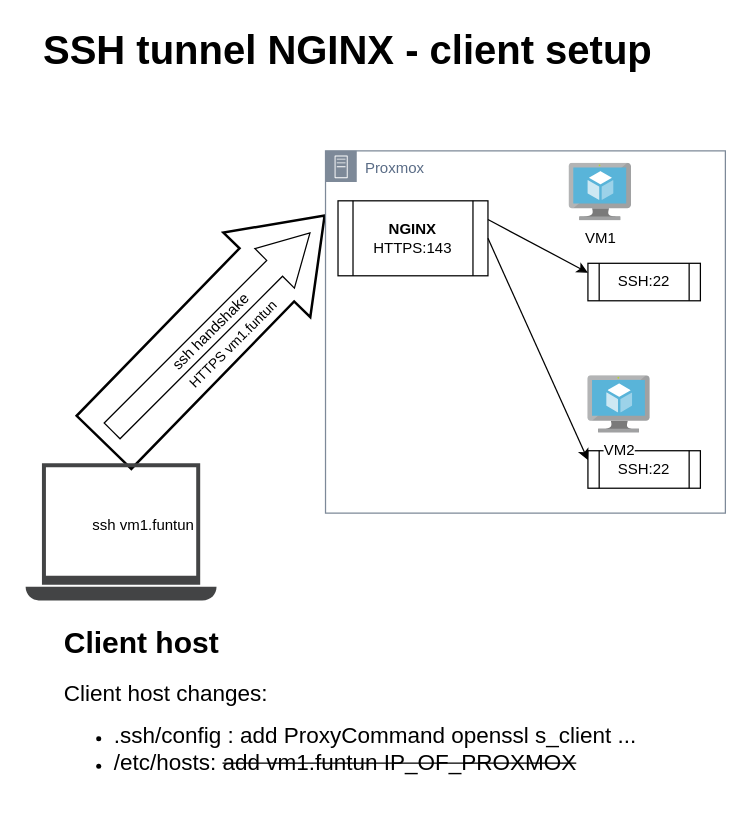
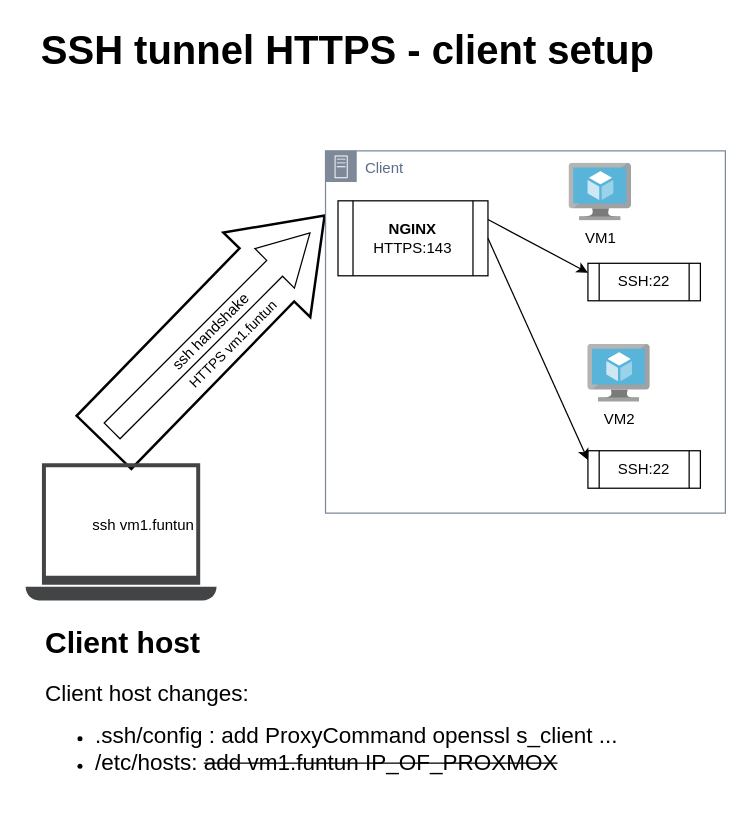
- <mxCell id="16" value="SSH tunnel NGINX - client setup" style="text;html=1;align=center;verticalAlign=middle;whiteSpace=wrap;rounded=0;fontSize=32;fontStyle=1" parent="1" vertex="1"><mxGeometry x="30" y="20" width="496" height="40" as="geometry" /></mxCell>
+ <mxCell id="16" value="SSH tunnel HTTPS - client setup" style="text;html=1;align=center;verticalAlign=middle;whiteSpace=wrap;rounded=0;fontSize=32;fontStyle=1" parent="1" vertex="1"><mxGeometry x="30" y="20" width="496" height="40" as="geometry" /></mxCell>
- <mxCell id="4" value="Proxmox" style="points=[[0,0],[0.25,0],[0.5,0],[0.75,0],[1,0],[1,0.25],[1,0.5],[1,0.75],[1,1],[0.75,1],[0.5,1],[0.25,1],[0,1],[0,0.75],[0,0.5],[0,0.25]];outlineConnect=0;gradientColor=none;html=1;whiteSpace=wrap;fontSize=12;fontStyle=0;container=1;pointerEvents=0;collapsible=0;recursiveResize=0;shape=mxgraph.aws4.group;grIcon=mxgraph.aws4.group_on_premise;strokeColor=#7D8998;fillColor=none;verticalAlign=top;align=left;spacingLeft=30;fontColor=#5A6C86;dashed=0;" parent="1" vertex="1"><mxGeometry x="260" y="120" width="320" height="290" as="geometry" /></mxCell>
+ <mxCell id="4" value="Client" style="points=[[0,0],[0.25,0],[0.5,0],[0.75,0],[1,0],[1,0.25],[1,0.5],[1,0.75],[1,1],[0.75,1],[0.5,1],[0.25,1],[0,1],[0,0.75],[0,0.5],[0,0.25]];outlineConnect=0;gradientColor=none;html=1;whiteSpace=wrap;fontSize=12;fontStyle=0;container=1;pointerEvents=0;collapsible=0;recursiveResize=0;shape=mxgraph.aws4.group;grIcon=mxgraph.aws4.group_on_premise;strokeColor=#7D8998;fillColor=none;verticalAlign=top;align=left;spacingLeft=30;fontColor=#5A6C86;dashed=0;" parent="1" vertex="1"><mxGeometry x="260" y="120" width="320" height="290" as="geometry" /></mxCell>
- <mxCell id="9" value="VM2" style="image;sketch=0;aspect=fixed;html=1;points=[];align=center;fontSize=12;image=img/lib/mscae/Virtual_Machine.svg;" parent="4" vertex="1"><mxGeometry x="210" y="180" width="50" height="46" as="geometry" /></mxCell>
+ <mxCell id="9" value="VM2" style="image;sketch=0;aspect=fixed;html=1;points=[];align=center;fontSize=12;image=img/lib/mscae/Virtual_Machine.svg;" parent="4" vertex="1"><mxGeometry x="210" y="155" width="50" height="46" as="geometry" /></mxCell>
- <mxCell id="17" value="&lt;h1 style=&quot;margin-top: 0px;&quot;&gt;Client host&lt;/h1&gt;&lt;p&gt;&lt;font style=&quot;font-size: 18px;&quot;&gt;Client host changes:&lt;/font&gt;&lt;/p&gt;&lt;p&gt;&lt;/p&gt;&lt;ul&gt;&lt;li&gt;&lt;font style=&quot;font-size: 18px;&quot;&gt;.ssh/config : add ProxyCommand openssl s_client ...&lt;/font&gt;&lt;/li&gt;&lt;li&gt;&lt;font style=&quot;font-size: 18px;&quot;&gt;/etc/hosts: &lt;strike&gt;add vm1.funtun IP_OF_PROXMOX&lt;/strike&gt;&lt;/font&gt;&lt;/li&gt;&lt;/ul&gt;&lt;p&gt;&lt;/p&gt;" style="text;html=1;whiteSpace=wrap;overflow=hidden;rounded=0;" parent="1" vertex="1"><mxGeometry x="49" y="493" width="549" height="136" as="geometry" /></mxCell>
+ <mxCell id="17" value="&lt;h1 style=&quot;margin-top: 0px;&quot;&gt;Client host&lt;/h1&gt;&lt;p&gt;&lt;font style=&quot;font-size: 18px;&quot;&gt;Client host changes:&lt;/font&gt;&lt;/p&gt;&lt;p&gt;&lt;/p&gt;&lt;ul&gt;&lt;li&gt;&lt;font style=&quot;font-size: 18px;&quot;&gt;.ssh/config : add ProxyCommand openssl s_client ...&lt;/font&gt;&lt;/li&gt;&lt;li&gt;&lt;font style=&quot;font-size: 18px;&quot;&gt;/etc/hosts: &lt;strike&gt;add vm1.funtun IP_OF_PROXMOX&lt;/strike&gt;&lt;/font&gt;&lt;/li&gt;&lt;/ul&gt;&lt;p&gt;&lt;/p&gt;" style="text;html=1;whiteSpace=wrap;overflow=hidden;rounded=0;" parent="1" vertex="1"><mxGeometry x="34" y="493" width="549" height="136" as="geometry" /></mxCell>
